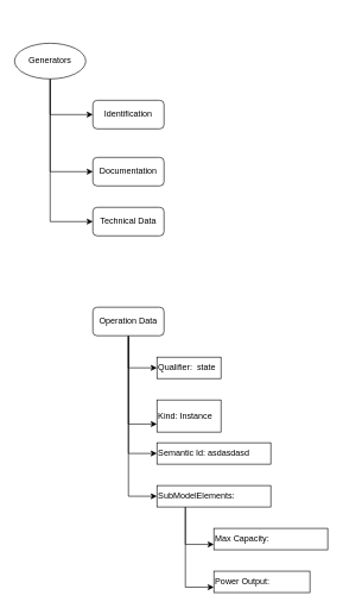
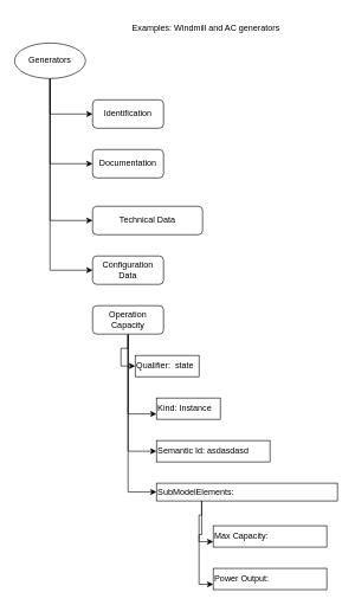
+ <mxCell id="24" value="Examples: Windmill and AC generators" style="text;html=1;strokeColor=none;fillColor=none;align=center;verticalAlign=middle;whiteSpace=wrap;rounded=0;" vertex="1" parent="1"><mxGeometry x="180" y="20" width="220" height="40" as="geometry" /></mxCell>
- <mxCell id="8" value="Documentation" style="rounded=1;whiteSpace=wrap;html=1;" vertex="1" parent="1"><mxGeometry x="130" y="220" width="100" height="40" as="geometry" /></mxCell>
+ <mxCell id="8" value="Documentation" style="rounded=1;whiteSpace=wrap;html=1;" vertex="1" parent="1"><mxGeometry x="130" y="210" width="100" height="40" as="geometry" /></mxCell>
- <mxCell id="9" value="Technical Data" style="rounded=1;whiteSpace=wrap;html=1;" vertex="1" parent="1"><mxGeometry x="130" y="290" width="100" height="40" as="geometry" /></mxCell>
+ <mxCell id="9" value="Technical Data" style="rounded=1;whiteSpace=wrap;html=1;" vertex="1" parent="1"><mxGeometry x="130" y="290" width="155" height="40" as="geometry" /></mxCell>
+ <mxCell id="5" style="edgeStyle=orthogonalEdgeStyle;rounded=0;orthogonalLoop=1;jettySize=auto;html=1;exitX=0.5;exitY=1;exitDx=0;exitDy=0;entryX=0;entryY=0.5;entryDx=0;entryDy=0;" edge="1" parent="1" source="6" target="15"><mxGeometry relative="1" as="geometry" /></mxCell>
+ <mxCell id="15" value="Configuration Data" style="rounded=1;whiteSpace=wrap;html=1;" vertex="1" parent="1"><mxGeometry x="130" y="360" width="100" height="40" as="geometry" /></mxCell>
- <mxCell id="14" value="Operation Data" style="rounded=1;whiteSpace=wrap;html=1;" vertex="1" parent="1"><mxGeometry x="130" y="430" width="100" height="40" as="geometry" /></mxCell>
+ <mxCell id="14" value="Operation Capacity" style="rounded=1;whiteSpace=wrap;html=1;" vertex="1" parent="1"><mxGeometry x="130" y="430" width="100" height="40" as="geometry" /></mxCell>
- <mxCell id="16" value="Qualifier:&amp;nbsp; state" style="rounded=0;whiteSpace=wrap;html=1;align=left;" vertex="1" parent="1"><mxGeometry x="220" y="500" width="90" height="30" as="geometry" /></mxCell>
+ <mxCell id="16" value="Qualifier:&amp;nbsp; state" style="rounded=0;whiteSpace=wrap;html=1;align=left;" vertex="1" parent="1"><mxGeometry x="190" y="500" width="90" height="30" as="geometry" /></mxCell>
- <mxCell id="17" value="Kind: Instance" style="rounded=0;whiteSpace=wrap;html=1;align=left;" vertex="1" parent="1"><mxGeometry x="220" y="560" width="90" height="45" as="geometry" /></mxCell>
+ <mxCell id="17" value="Kind: Instance" style="rounded=0;whiteSpace=wrap;html=1;align=left;" vertex="1" parent="1"><mxGeometry x="220" y="560" width="90" height="30" as="geometry" /></mxCell>
- <mxCell id="21" value="SubModelElements:" style="rounded=0;whiteSpace=wrap;html=1;align=left;" vertex="1" parent="1"><mxGeometry x="220" y="680" width="160" height="30" as="geometry" /></mxCell>
+ <mxCell id="21" value="SubModelElements:" style="rounded=0;whiteSpace=wrap;html=1;align=left;" vertex="1" parent="1"><mxGeometry x="220" y="680" width="255" height="25" as="geometry" /></mxCell>
- <mxCell id="23" value="Power Output:" style="rounded=0;whiteSpace=wrap;html=1;align=left;" vertex="1" parent="1"><mxGeometry x="300" y="800" width="135" height="30" as="geometry" /></mxCell>
+ <mxCell id="23" value="Power Output:" style="rounded=0;whiteSpace=wrap;html=1;align=left;" vertex="1" parent="1"><mxGeometry x="300" y="800" width="160" height="30" as="geometry" /></mxCell>
